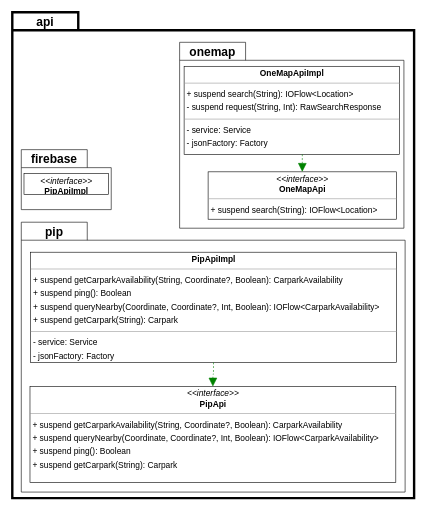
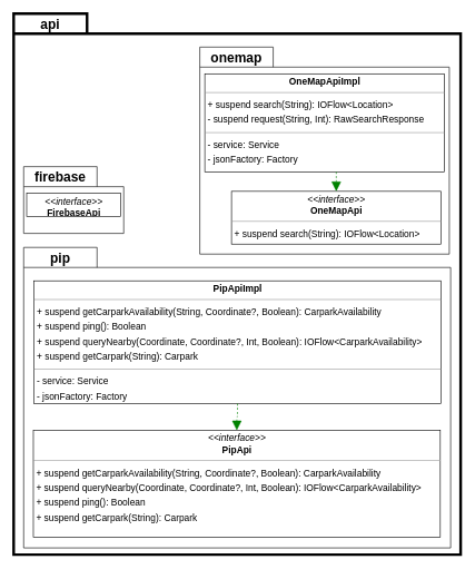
- <mxCell id="11" value="&lt;p style=&quot;margin:0px;margin-top:4px;text-align:center;&quot;&gt;&lt;i&gt;&amp;lt;&amp;lt;interface&amp;gt;&amp;gt;&lt;/i&gt;&lt;br/&gt;&lt;b&gt;PipApiImpl&lt;/b&gt;&lt;/p&gt;&lt;hr size=&quot;1&quot;/&gt;" style="verticalAlign=top;align=left;overflow=fill;fontSize=14;fontFamily=Helvetica;html=1;rounded=0;shadow=0;comic=0;labelBackgroundColor=none;strokeWidth=1;" vertex="1" parent="9"><mxGeometry x="4.5" y="40" width="141" height="35" as="geometry" /></mxCell>
+ <mxCell id="11" value="&lt;p style=&quot;margin:0px;margin-top:4px;text-align:center;&quot;&gt;&lt;i&gt;&amp;lt;&amp;lt;interface&amp;gt;&amp;gt;&lt;/i&gt;&lt;br/&gt;&lt;b&gt;FirebaseApi&lt;/b&gt;&lt;/p&gt;&lt;hr size=&quot;1&quot;/&gt;" style="verticalAlign=top;align=left;overflow=fill;fontSize=14;fontFamily=Helvetica;html=1;rounded=0;shadow=0;comic=0;labelBackgroundColor=none;strokeWidth=1;" vertex="1" parent="9"><mxGeometry x="4.5" y="40" width="141" height="35" as="geometry" /></mxCell>
